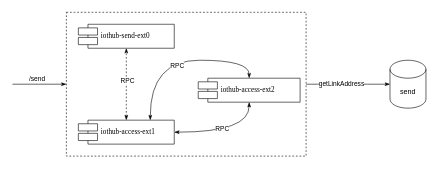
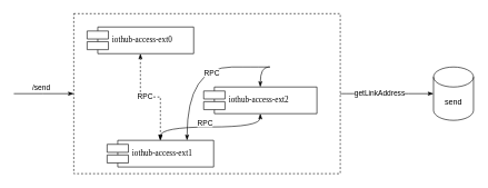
- <mxCell id="8" value="iothub-send-ext0" style="shape=component;align=left;spacingLeft=36;rounded=0;shadow=0;comic=0;labelBackgroundColor=none;strokeColor=#000000;strokeWidth=1;fillColor=#ffffff;fontFamily=Verdana;fontSize=12;fontColor=#000000;html=1;" vertex="1" parent="1"><mxGeometry x="130" y="40" width="160" height="40" as="geometry" /></mxCell>
+ <mxCell id="8" value="iothub-access-ext0" style="shape=component;align=left;spacingLeft=36;rounded=0;shadow=0;comic=0;labelBackgroundColor=none;strokeColor=#000000;strokeWidth=1;fillColor=#ffffff;fontFamily=Verdana;fontSize=12;fontColor=#000000;html=1;" vertex="1" parent="1"><mxGeometry x="130" y="40" width="160" height="40" as="geometry" /></mxCell>
- <mxCell id="16" value="iothub-access-ext2" style="shape=component;align=left;spacingLeft=36;rounded=0;shadow=0;comic=0;labelBackgroundColor=none;strokeColor=#000000;strokeWidth=1;fillColor=#ffffff;fontFamily=Verdana;fontSize=12;fontColor=#000000;html=1;" vertex="1" parent="1"><mxGeometry x="330" y="130" width="170" height="40" as="geometry" /></mxCell>
+ <mxCell id="16" value="iothub-access-ext2" style="shape=component;align=left;spacingLeft=36;rounded=0;shadow=0;comic=0;labelBackgroundColor=none;strokeColor=#000000;strokeWidth=1;fillColor=#ffffff;fontFamily=Verdana;fontSize=12;fontColor=#000000;html=1;" vertex="1" parent="1"><mxGeometry x="305" y="130" width="170" height="40" as="geometry" /></mxCell>
- <mxCell id="13" value="iothub-access-ext1" style="shape=component;align=left;spacingLeft=36;rounded=0;shadow=0;comic=0;labelBackgroundColor=none;strokeColor=#000000;strokeWidth=1;fillColor=#ffffff;fontFamily=Verdana;fontSize=12;fontColor=#000000;html=1;" vertex="1" parent="1"><mxGeometry x="130" y="200" width="160" height="40" as="geometry" /></mxCell>
+ <mxCell id="13" value="iothub-access-ext1" style="shape=component;align=left;spacingLeft=36;rounded=0;shadow=0;comic=0;labelBackgroundColor=none;strokeColor=#000000;strokeWidth=1;fillColor=#ffffff;fontFamily=Verdana;fontSize=12;fontColor=#000000;html=1;" vertex="1" parent="1"><mxGeometry x="160" y="210" width="160" height="40" as="geometry" /></mxCell>
